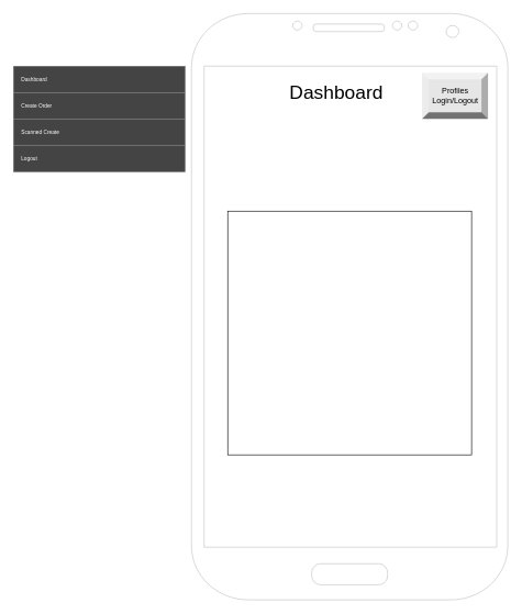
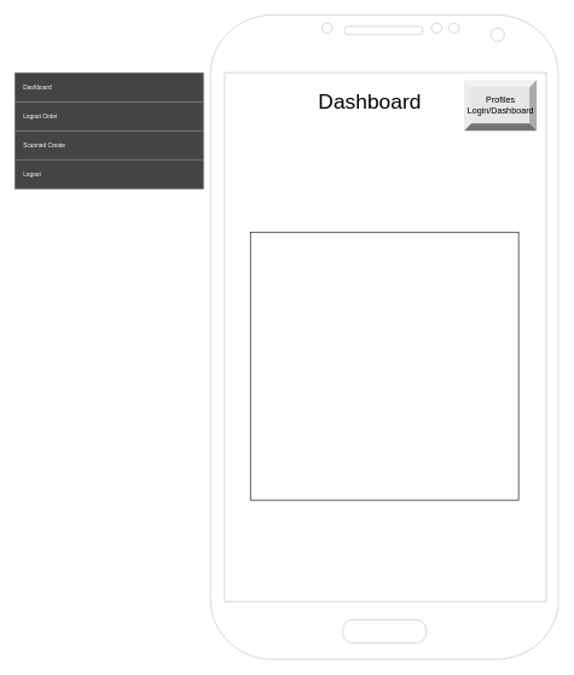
- <mxCell id="8" value="Profiles&lt;br&gt;Login/Logout" style="labelPosition=center;verticalLabelPosition=middle;align=center;html=1;shape=mxgraph.basic.shaded_button;dx=10;fillColor=#E6E6E6;strokeColor=none;" vertex="1" parent="1"><mxGeometry x="640" y="110" width="100" height="70" as="geometry" /></mxCell>
+ <mxCell id="8" value="Profiles&lt;br&gt;Login/Dashboard" style="labelPosition=center;verticalLabelPosition=middle;align=center;html=1;shape=mxgraph.basic.shaded_button;dx=10;fillColor=#E6E6E6;strokeColor=none;" vertex="1" parent="1"><mxGeometry x="640" y="110" width="100" height="70" as="geometry" /></mxCell>
- <mxCell id="5" value="Create Order" style="strokeColor=inherit;fillColor=inherit;gradientColor=inherit;strokeWidth=1;html=1;shadow=0;dashed=0;shape=mxgraph.android.rrect;rSize=0;align=left;spacingLeft=10;fontSize=8;fontColor=#ffffff;" vertex="1" parent="3"><mxGeometry y="40" width="260" height="40" as="geometry" /></mxCell>
+ <mxCell id="5" value="Logout Order" style="strokeColor=inherit;fillColor=inherit;gradientColor=inherit;strokeWidth=1;html=1;shadow=0;dashed=0;shape=mxgraph.android.rrect;rSize=0;align=left;spacingLeft=10;fontSize=8;fontColor=#ffffff;" vertex="1" parent="3"><mxGeometry y="40" width="260" height="40" as="geometry" /></mxCell>
